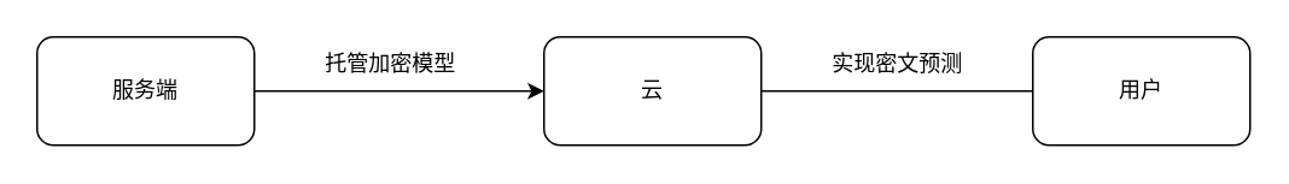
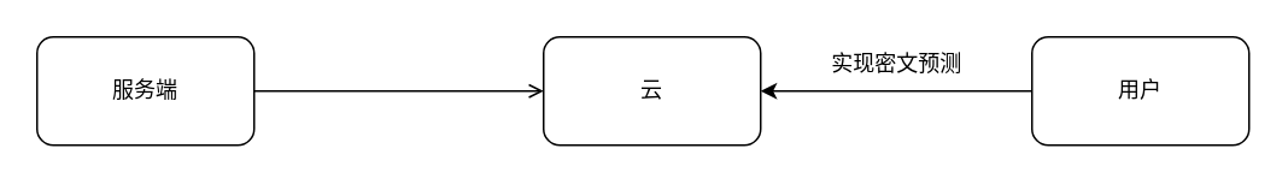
- <mxCell id="7" value="托管加密模型" style="text;html=1;align=center;verticalAlign=middle;resizable=0;points=[];autosize=1;strokeColor=none;fillColor=none;" vertex="1" parent="1"><mxGeometry x="165" y="20" width="100" height="30" as="geometry" /></mxCell>
- <mxCell id="2" style="edgeStyle=orthogonalEdgeStyle;rounded=0;orthogonalLoop=1;jettySize=auto;html=1;exitX=1;exitY=0.5;exitDx=0;exitDy=0;entryX=0;entryY=0.5;entryDx=0;entryDy=0;" edge="1" parent="1" source="3" target="4"><mxGeometry relative="1" as="geometry" /></mxCell>
+ <mxCell id="2" style="edgeStyle=orthogonalEdgeStyle;rounded=0;orthogonalLoop=1;jettySize=auto;html=1;exitX=1;exitY=0.5;exitDx=0;exitDy=0;entryX=0;entryY=0.5;entryDx=0;entryDy=0;endArrow=open;" edge="1" parent="1" source="3" target="4"><mxGeometry relative="1" as="geometry" /></mxCell>
- <mxCell id="5" style="edgeStyle=orthogonalEdgeStyle;rounded=0;orthogonalLoop=1;jettySize=auto;html=1;exitX=0;exitY=0.5;exitDx=0;exitDy=0;entryX=1;entryY=0.5;entryDx=0;entryDy=0;endArrow=none;" edge="1" parent="1" source="6" target="4"><mxGeometry relative="1" as="geometry" /></mxCell>
+ <mxCell id="5" style="edgeStyle=orthogonalEdgeStyle;rounded=0;orthogonalLoop=1;jettySize=auto;html=1;exitX=0;exitY=0.5;exitDx=0;exitDy=0;entryX=1;entryY=0.5;entryDx=0;entryDy=0;" edge="1" parent="1" source="6" target="4"><mxGeometry relative="1" as="geometry" /></mxCell>
